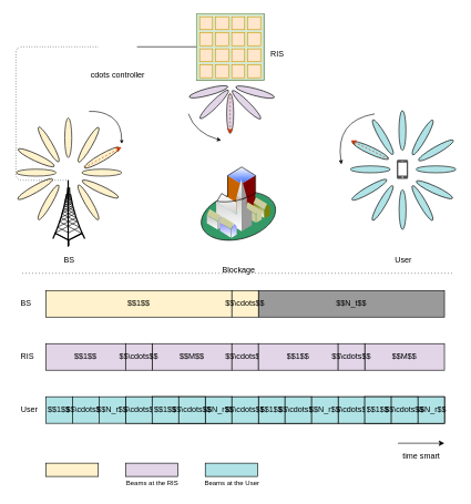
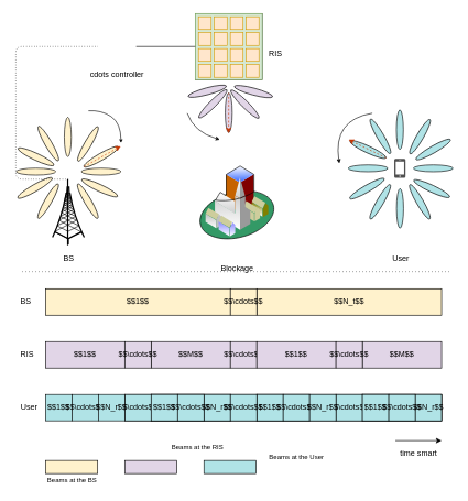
- <mxCell id="24" value="$$N_t$$" style="rounded=0;whiteSpace=wrap;html=1;fillColor=#9a9a9a;strokeColor=#000000;" vertex="1" parent="20"><mxGeometry x="365" width="280" height="40" as="geometry" /></mxCell>
+ <mxCell id="24" value="$$N_t$$" style="rounded=0;whiteSpace=wrap;html=1;fillColor=#fff2cc;strokeColor=#000000;" vertex="1" parent="20"><mxGeometry x="365" width="280" height="40" as="geometry" /></mxCell>
+ <mxCell id="67" value="&lt;font style=&quot;font-size: 10px&quot;&gt;Beams at the BS&lt;/font&gt;" style="text;html=1;align=center;verticalAlign=middle;resizable=0;points=[];autosize=1;" vertex="1" parent="20"><mxGeometry x="39.5" y="280" width="90" height="20" as="geometry" /></mxCell>
- <mxCell id="68" value="&lt;font style=&quot;font-size: 10px&quot;&gt;Beams at the RIS&lt;/font&gt;" style="text;html=1;align=center;verticalAlign=middle;resizable=0;points=[];autosize=1;" vertex="1" parent="20"><mxGeometry x="159.5" y="280" width="90" height="20" as="geometry" /></mxCell>
+ <mxCell id="68" value="&lt;font style=&quot;font-size: 10px&quot;&gt;Beams at the RIS&lt;/font&gt;" style="text;html=1;align=center;verticalAlign=middle;resizable=0;points=[];autosize=1;" vertex="1" parent="20"><mxGeometry x="229.5" y="230" width="90" height="20" as="geometry" /></mxCell>
- <mxCell id="69" value="&lt;font style=&quot;font-size: 10px&quot;&gt;Beams at the User&lt;/font&gt;" style="text;html=1;align=center;verticalAlign=middle;resizable=0;points=[];autosize=1;" vertex="1" parent="20"><mxGeometry x="274.5" y="280" width="100" height="20" as="geometry" /></mxCell>
+ <mxCell id="69" value="&lt;font style=&quot;font-size: 10px&quot;&gt;Beams at the User&lt;/font&gt;" style="text;html=1;align=center;verticalAlign=middle;resizable=0;points=[];autosize=1;" vertex="1" parent="20"><mxGeometry x="374.5" y="245" width="100" height="20" as="geometry" /></mxCell>
